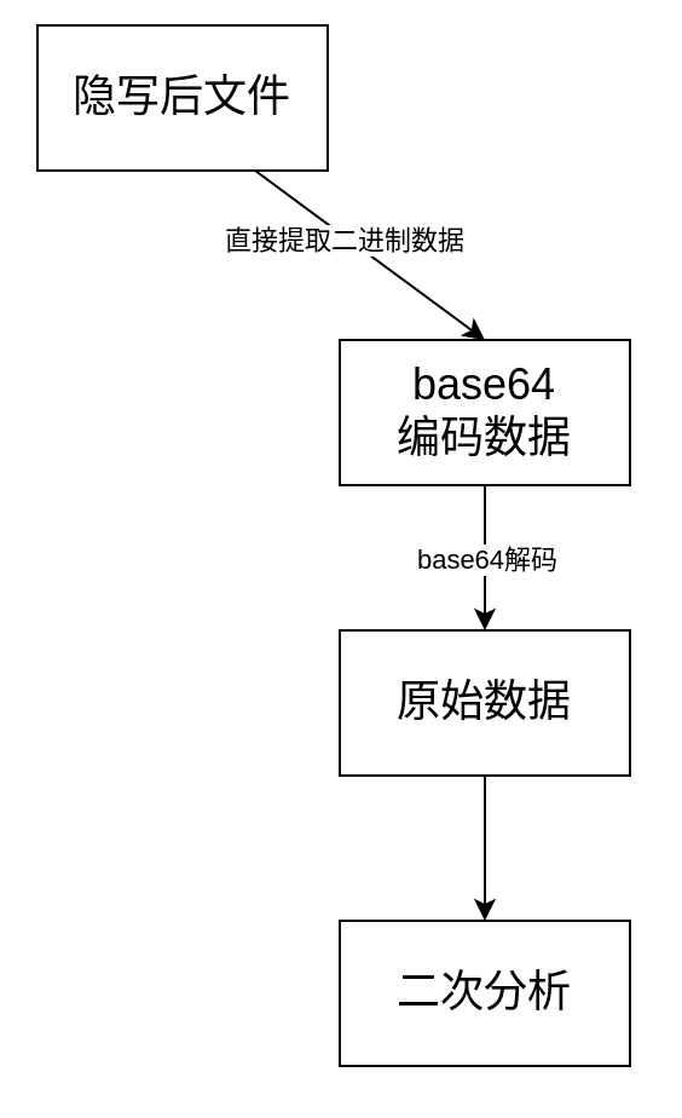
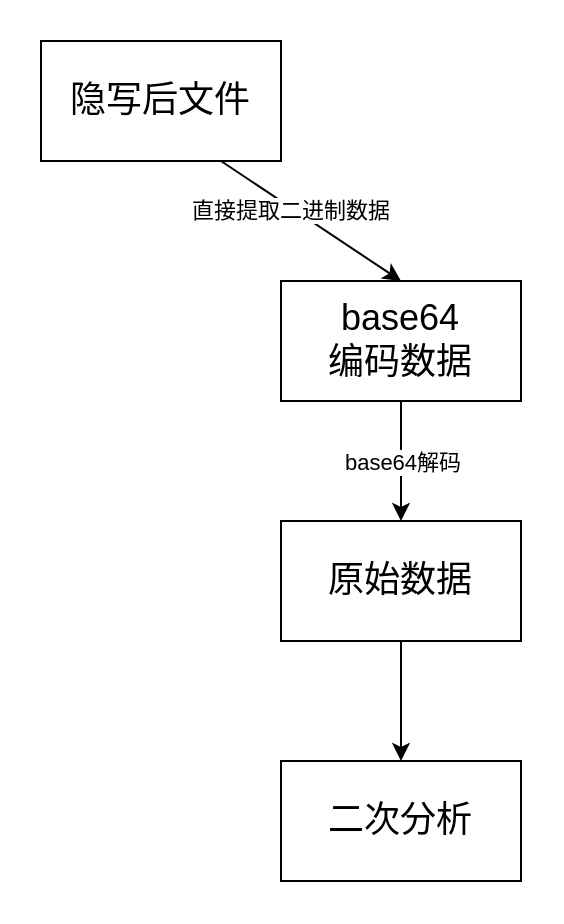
- <mxCell id="2" value="&lt;font style=&quot;font-size: 18px;&quot;&gt;隐写后文件&lt;/font&gt;" style="rounded=0;whiteSpace=wrap;html=1;" vertex="1" parent="1"><mxGeometry x="15" y="10" width="120" height="60" as="geometry" /></mxCell>
+ <mxCell id="2" value="&lt;font style=&quot;font-size: 18px;&quot;&gt;隐写后文件&lt;/font&gt;" style="rounded=0;whiteSpace=wrap;html=1;" vertex="1" parent="1"><mxGeometry x="20" y="20" width="120" height="60" as="geometry" /></mxCell>
